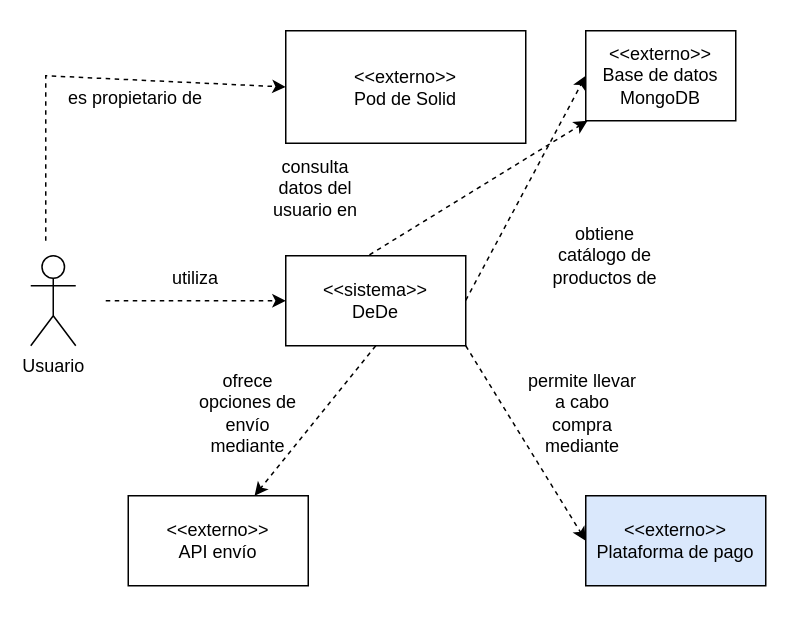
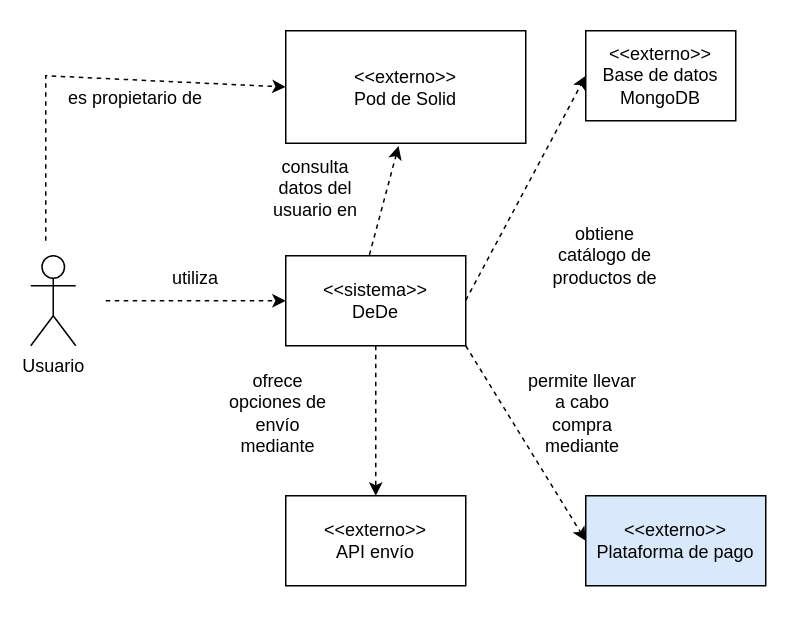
- <mxCell id="6" value="" style="endArrow=classic;html=1;rounded=0;dashed=1;exitX=0.465;exitY=-0.01;exitDx=0;exitDy=0;exitPerimeter=0;" edge="1" parent="1" source="3" target="10"><mxGeometry width="50" height="50" relative="1" as="geometry"><mxPoint x="230" y="140" as="sourcePoint" /><mxPoint x="350" y="140" as="targetPoint" /></mxGeometry></mxCell>
+ <mxCell id="6" value="" style="endArrow=classic;html=1;rounded=0;entryX=0.47;entryY=1.024;entryDx=0;entryDy=0;dashed=1;entryPerimeter=0;exitX=0.465;exitY=-0.01;exitDx=0;exitDy=0;exitPerimeter=0;" edge="1" parent="1" source="3" target="5"><mxGeometry width="50" height="50" relative="1" as="geometry"><mxPoint x="230" y="140" as="sourcePoint" /><mxPoint x="350" y="140" as="targetPoint" /></mxGeometry></mxCell>
- <mxCell id="16" value="ofrece opciones de envío mediante" style="text;html=1;strokeColor=none;fillColor=none;align=center;verticalAlign=middle;whiteSpace=wrap;rounded=0;" vertex="1" parent="1"><mxGeometry x="130" y="260" width="70" height="30" as="geometry" /></mxCell>
+ <mxCell id="16" value="ofrece opciones de envío mediante" style="text;html=1;strokeColor=none;fillColor=none;align=center;verticalAlign=middle;whiteSpace=wrap;rounded=0;" vertex="1" parent="1"><mxGeometry x="150" y="260" width="70" height="30" as="geometry" /></mxCell>
- <mxCell id="8" value="&lt;div&gt;&amp;lt;&amp;lt;externo&amp;gt;&amp;gt;&lt;/div&gt;&lt;div&gt;API envío&lt;br&gt;&lt;/div&gt;" style="rounded=0;whiteSpace=wrap;html=1;" vertex="1" parent="1"><mxGeometry x="85" y="330" width="120" height="60" as="geometry" /></mxCell>
+ <mxCell id="8" value="&lt;div&gt;&amp;lt;&amp;lt;externo&amp;gt;&amp;gt;&lt;/div&gt;&lt;div&gt;API envío&lt;br&gt;&lt;/div&gt;" style="rounded=0;whiteSpace=wrap;html=1;" vertex="1" parent="1"><mxGeometry x="190" y="330" width="120" height="60" as="geometry" /></mxCell>
